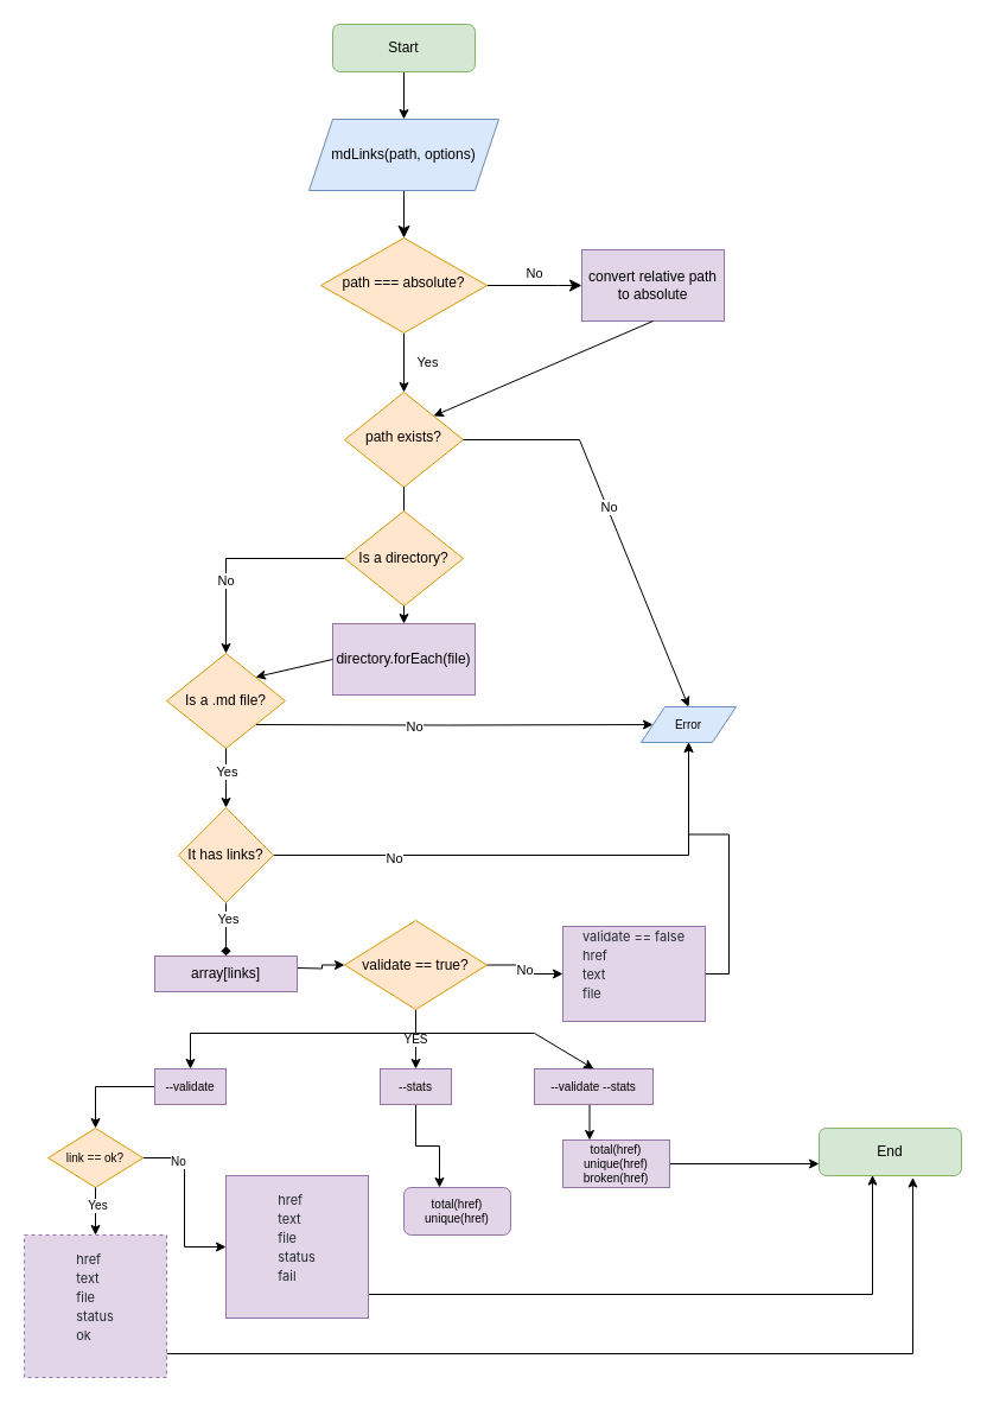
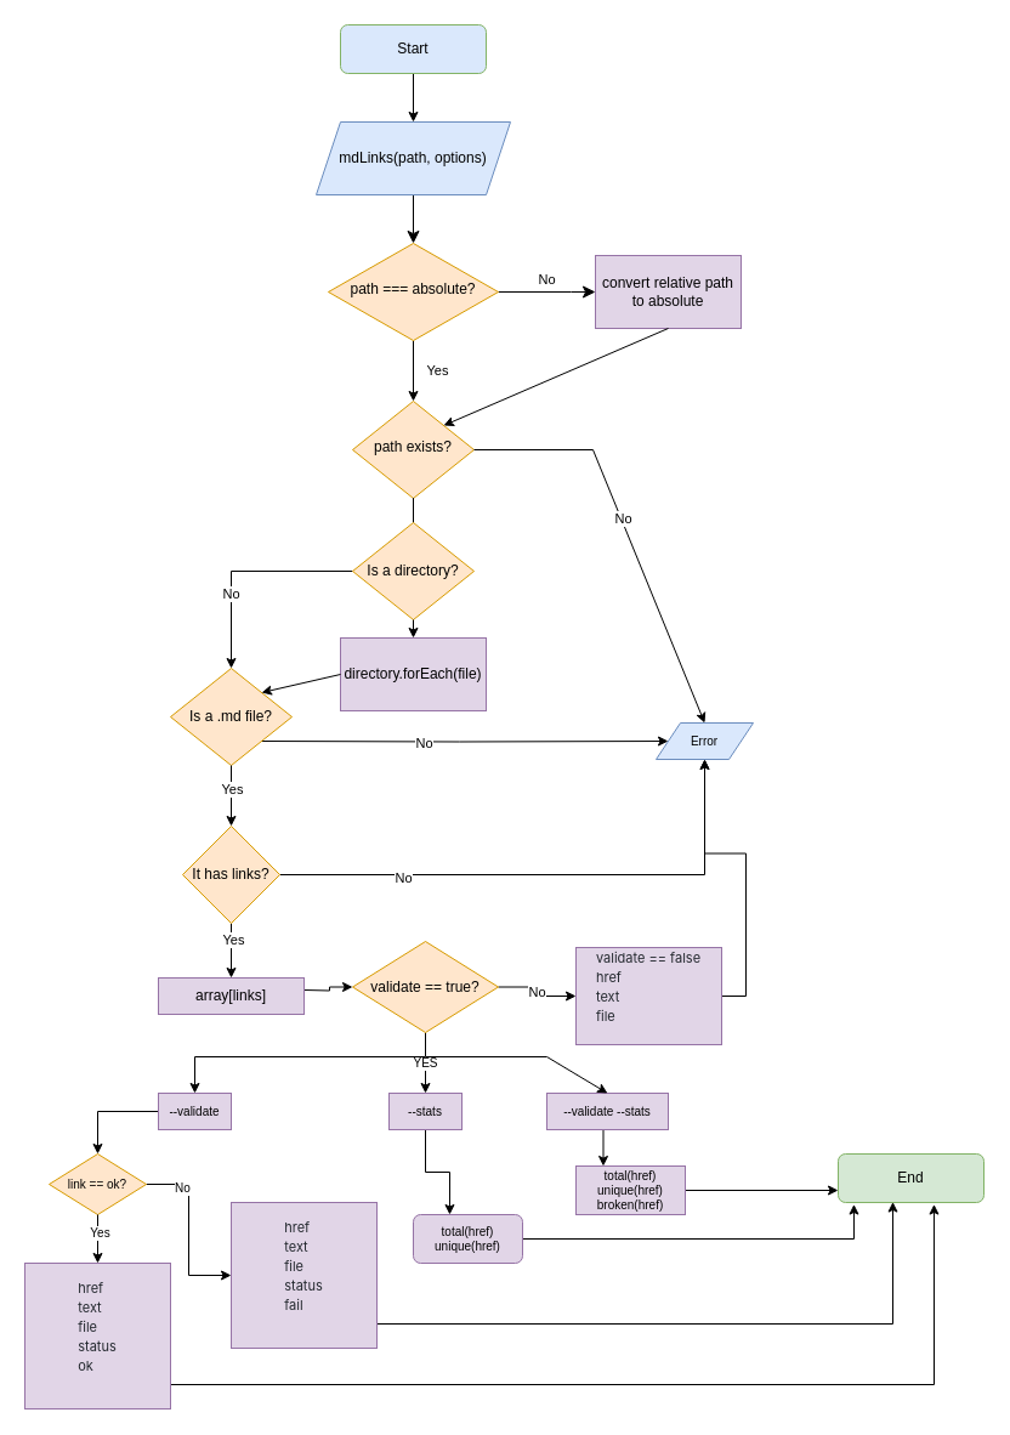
- <mxCell id="4" value="Start" style="rounded=1;whiteSpace=wrap;html=1;fontSize=12;glass=0;strokeWidth=1;shadow=0;fillColor=#d5e8d4;strokeColor=#82b366;" parent="1" vertex="1"><mxGeometry x="280" y="20" width="120" height="40" as="geometry" /></mxCell>
+ <mxCell id="4" value="Start" style="rounded=1;whiteSpace=wrap;html=1;fontSize=12;glass=0;strokeWidth=1;shadow=0;fillColor=#dae8fc;strokeColor=#82b366;" parent="1" vertex="1"><mxGeometry x="280" y="20" width="120" height="40" as="geometry" /></mxCell>
- <mxCell id="25" style="edgeStyle=orthogonalEdgeStyle;rounded=0;orthogonalLoop=1;jettySize=auto;html=1;exitX=0.5;exitY=1;exitDx=0;exitDy=0;entryX=0.5;entryY=0;entryDx=0;entryDy=0;endArrow=diamond;" edge="1" parent="1" source="27" target="33"><mxGeometry relative="1" as="geometry"><mxPoint x="190" y="800" as="targetPoint" /></mxGeometry></mxCell>
+ <mxCell id="25" style="edgeStyle=orthogonalEdgeStyle;rounded=0;orthogonalLoop=1;jettySize=auto;html=1;exitX=0.5;exitY=1;exitDx=0;exitDy=0;entryX=0.5;entryY=0;entryDx=0;entryDy=0;" edge="1" parent="1" source="27" target="33"><mxGeometry relative="1" as="geometry"><mxPoint x="190" y="800" as="targetPoint" /></mxGeometry></mxCell>
+ <mxCell id="56" style="edgeStyle=orthogonalEdgeStyle;rounded=0;orthogonalLoop=1;jettySize=auto;html=1;entryX=0.108;entryY=1.038;entryDx=0;entryDy=0;entryPerimeter=0;fontSize=10;" edge="1" parent="1" source="57" target="9"><mxGeometry relative="1" as="geometry" /></mxCell>
- <mxCell id="40" value="&lt;p style=&quot;border-color: var(--border-color); box-sizing: border-box; margin-top: 0px; margin-bottom: 16px; text-align: start; background-color: rgb(255, 255, 255); line-height: 0px;&quot; dir=&quot;auto&quot;&gt;&lt;font style=&quot;border-color: var(--border-color);&quot; face=&quot;-apple-system, system-ui, Segoe UI, Noto Sans, Helvetica, Arial, sans-serif, Apple Color Emoji, Segoe UI Emoji&quot; color=&quot;#24292f&quot;&gt;href&lt;/font&gt;&lt;/p&gt;&lt;p style=&quot;border-color: var(--border-color); box-sizing: border-box; margin-top: 0px; margin-bottom: 16px; text-align: start; background-color: rgb(255, 255, 255); line-height: 0px;&quot; dir=&quot;auto&quot;&gt;&lt;font style=&quot;border-color: var(--border-color);&quot; face=&quot;-apple-system, system-ui, Segoe UI, Noto Sans, Helvetica, Arial, sans-serif, Apple Color Emoji, Segoe UI Emoji&quot; color=&quot;#24292f&quot;&gt;text&lt;/font&gt;&lt;/p&gt;&lt;p style=&quot;border-color: var(--border-color); box-sizing: border-box; margin-top: 0px; margin-bottom: 16px; text-align: start; background-color: rgb(255, 255, 255); line-height: 0px;&quot; dir=&quot;auto&quot;&gt;&lt;font style=&quot;border-color: var(--border-color);&quot; face=&quot;-apple-system, system-ui, Segoe UI, Noto Sans, Helvetica, Arial, sans-serif, Apple Color Emoji, Segoe UI Emoji&quot; color=&quot;#24292f&quot;&gt;file&lt;/font&gt;&lt;/p&gt;&lt;p style=&quot;border-color: var(--border-color); box-sizing: border-box; margin-top: 0px; margin-bottom: 16px; text-align: start; background-color: rgb(255, 255, 255); line-height: 0px;&quot; dir=&quot;auto&quot;&gt;&lt;font style=&quot;border-color: var(--border-color);&quot; face=&quot;-apple-system, system-ui, Segoe UI, Noto Sans, Helvetica, Arial, sans-serif, Apple Color Emoji, Segoe UI Emoji&quot; color=&quot;#24292f&quot;&gt;status&lt;/font&gt;&lt;/p&gt;&lt;p style=&quot;border-color: var(--border-color); box-sizing: border-box; margin-top: 0px; margin-bottom: 16px; text-align: start; background-color: rgb(255, 255, 255); line-height: 0px;&quot; dir=&quot;auto&quot;&gt;&lt;font style=&quot;border-color: var(--border-color);&quot; face=&quot;-apple-system, system-ui, Segoe UI, Noto Sans, Helvetica, Arial, sans-serif, Apple Color Emoji, Segoe UI Emoji&quot; color=&quot;#24292f&quot;&gt;ok&lt;/font&gt;&lt;/p&gt;" style="rounded=0;whiteSpace=wrap;html=1;fontSize=11;fillColor=#e1d5e7;strokeColor=#9673a6;dashed=1;" vertex="1" parent="1"><mxGeometry x="20" y="1040" width="120" height="120" as="geometry" /></mxCell>
+ <mxCell id="40" value="&lt;p style=&quot;border-color: var(--border-color); box-sizing: border-box; margin-top: 0px; margin-bottom: 16px; text-align: start; background-color: rgb(255, 255, 255); line-height: 0px;&quot; dir=&quot;auto&quot;&gt;&lt;font style=&quot;border-color: var(--border-color);&quot; face=&quot;-apple-system, system-ui, Segoe UI, Noto Sans, Helvetica, Arial, sans-serif, Apple Color Emoji, Segoe UI Emoji&quot; color=&quot;#24292f&quot;&gt;href&lt;/font&gt;&lt;/p&gt;&lt;p style=&quot;border-color: var(--border-color); box-sizing: border-box; margin-top: 0px; margin-bottom: 16px; text-align: start; background-color: rgb(255, 255, 255); line-height: 0px;&quot; dir=&quot;auto&quot;&gt;&lt;font style=&quot;border-color: var(--border-color);&quot; face=&quot;-apple-system, system-ui, Segoe UI, Noto Sans, Helvetica, Arial, sans-serif, Apple Color Emoji, Segoe UI Emoji&quot; color=&quot;#24292f&quot;&gt;text&lt;/font&gt;&lt;/p&gt;&lt;p style=&quot;border-color: var(--border-color); box-sizing: border-box; margin-top: 0px; margin-bottom: 16px; text-align: start; background-color: rgb(255, 255, 255); line-height: 0px;&quot; dir=&quot;auto&quot;&gt;&lt;font style=&quot;border-color: var(--border-color);&quot; face=&quot;-apple-system, system-ui, Segoe UI, Noto Sans, Helvetica, Arial, sans-serif, Apple Color Emoji, Segoe UI Emoji&quot; color=&quot;#24292f&quot;&gt;file&lt;/font&gt;&lt;/p&gt;&lt;p style=&quot;border-color: var(--border-color); box-sizing: border-box; margin-top: 0px; margin-bottom: 16px; text-align: start; background-color: rgb(255, 255, 255); line-height: 0px;&quot; dir=&quot;auto&quot;&gt;&lt;font style=&quot;border-color: var(--border-color);&quot; face=&quot;-apple-system, system-ui, Segoe UI, Noto Sans, Helvetica, Arial, sans-serif, Apple Color Emoji, Segoe UI Emoji&quot; color=&quot;#24292f&quot;&gt;status&lt;/font&gt;&lt;/p&gt;&lt;p style=&quot;border-color: var(--border-color); box-sizing: border-box; margin-top: 0px; margin-bottom: 16px; text-align: start; background-color: rgb(255, 255, 255); line-height: 0px;&quot; dir=&quot;auto&quot;&gt;&lt;font style=&quot;border-color: var(--border-color);&quot; face=&quot;-apple-system, system-ui, Segoe UI, Noto Sans, Helvetica, Arial, sans-serif, Apple Color Emoji, Segoe UI Emoji&quot; color=&quot;#24292f&quot;&gt;ok&lt;/font&gt;&lt;/p&gt;" style="rounded=0;whiteSpace=wrap;html=1;fontSize=11;fillColor=#e1d5e7;strokeColor=#9673a6;" vertex="1" parent="1"><mxGeometry x="20" y="1040" width="120" height="120" as="geometry" /></mxCell>
